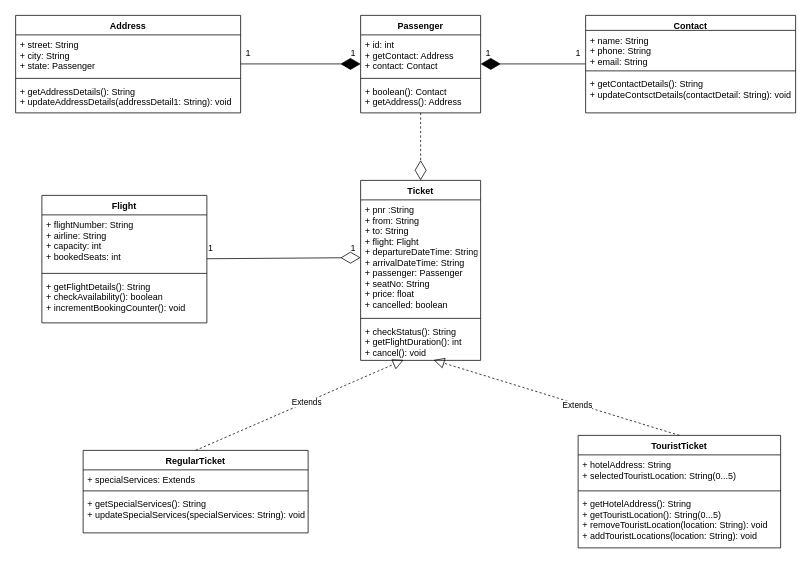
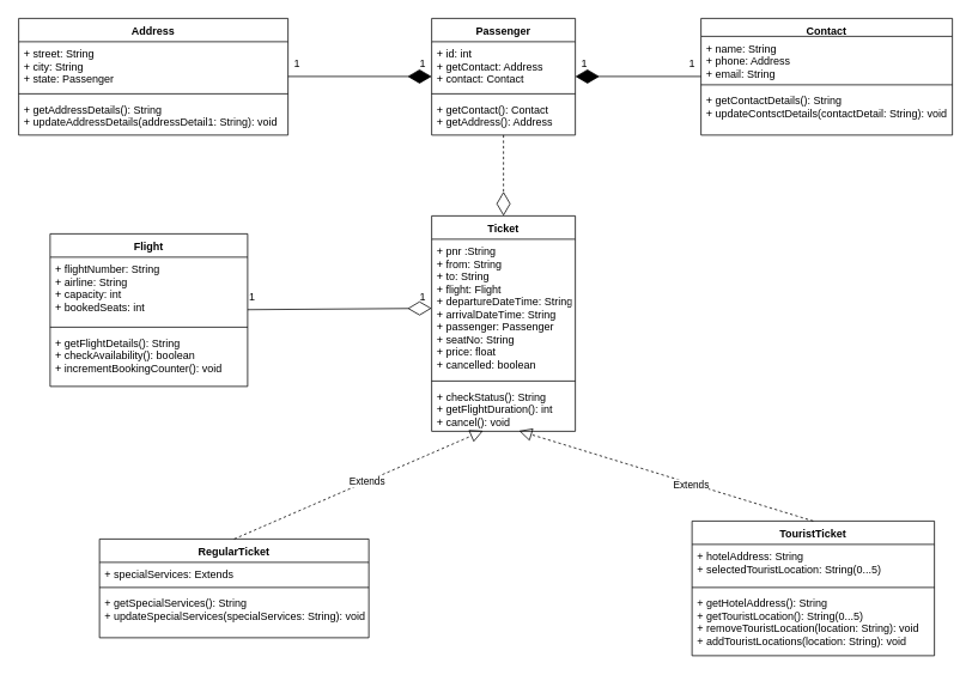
- <mxCell id="11" value="+ name: String&#10;+ phone: String&#10;+ email: String" style="text;strokeColor=none;fillColor=none;align=left;verticalAlign=top;spacingLeft=4;spacingRight=4;overflow=hidden;rotatable=0;points=[[0,0.5],[1,0.5]];portConstraint=eastwest;" vertex="1" parent="10"><mxGeometry y="20" width="280" height="50" as="geometry" /></mxCell>
+ <mxCell id="11" value="+ name: String&#10;+ phone: Address&#10;+ email: String" style="text;strokeColor=none;fillColor=none;align=left;verticalAlign=top;spacingLeft=4;spacingRight=4;overflow=hidden;rotatable=0;points=[[0,0.5],[1,0.5]];portConstraint=eastwest;" vertex="1" parent="10"><mxGeometry y="20" width="280" height="50" as="geometry" /></mxCell>
- <mxCell id="17" value="+ boolean(): Contact&#10;+ getAddress(): Address" style="text;strokeColor=none;fillColor=none;align=left;verticalAlign=top;spacingLeft=4;spacingRight=4;overflow=hidden;rotatable=0;points=[[0,0.5],[1,0.5]];portConstraint=eastwest;" vertex="1" parent="14"><mxGeometry y="88" width="160" height="42" as="geometry" /></mxCell>
+ <mxCell id="17" value="+ getContact(): Contact&#10;+ getAddress(): Address" style="text;strokeColor=none;fillColor=none;align=left;verticalAlign=top;spacingLeft=4;spacingRight=4;overflow=hidden;rotatable=0;points=[[0,0.5],[1,0.5]];portConstraint=eastwest;" vertex="1" parent="14"><mxGeometry y="88" width="160" height="42" as="geometry" /></mxCell>
